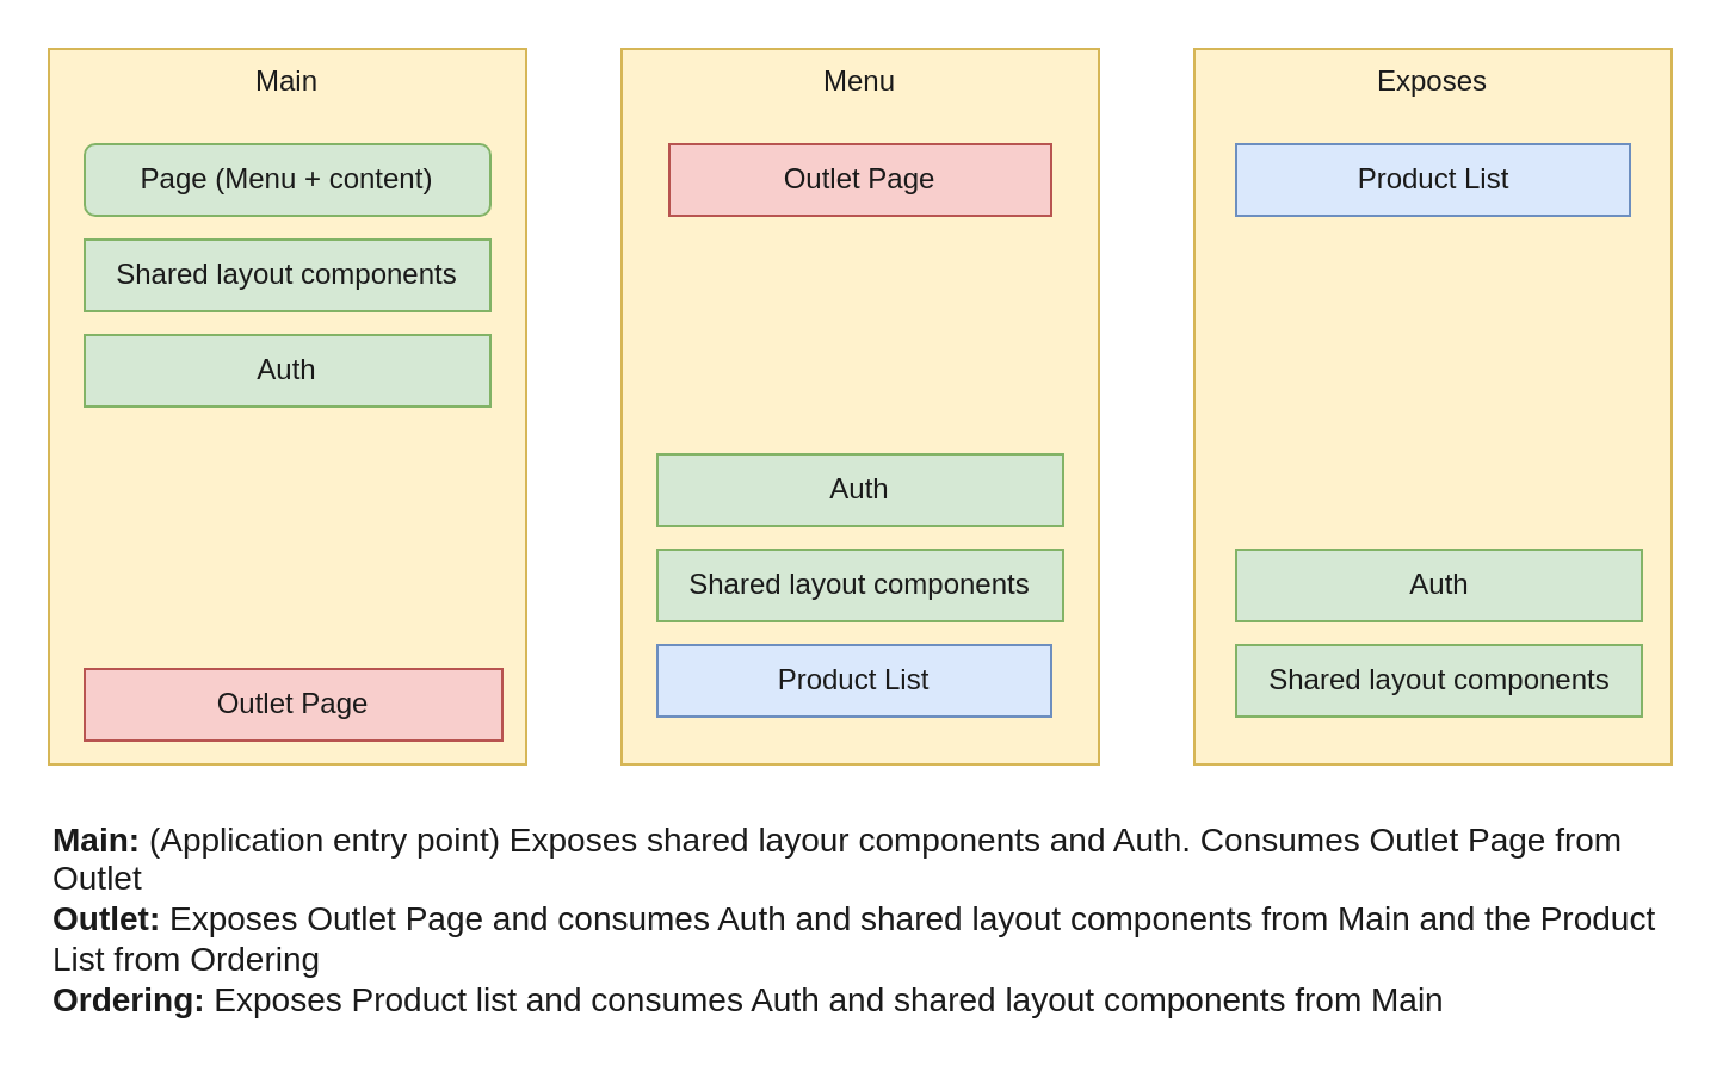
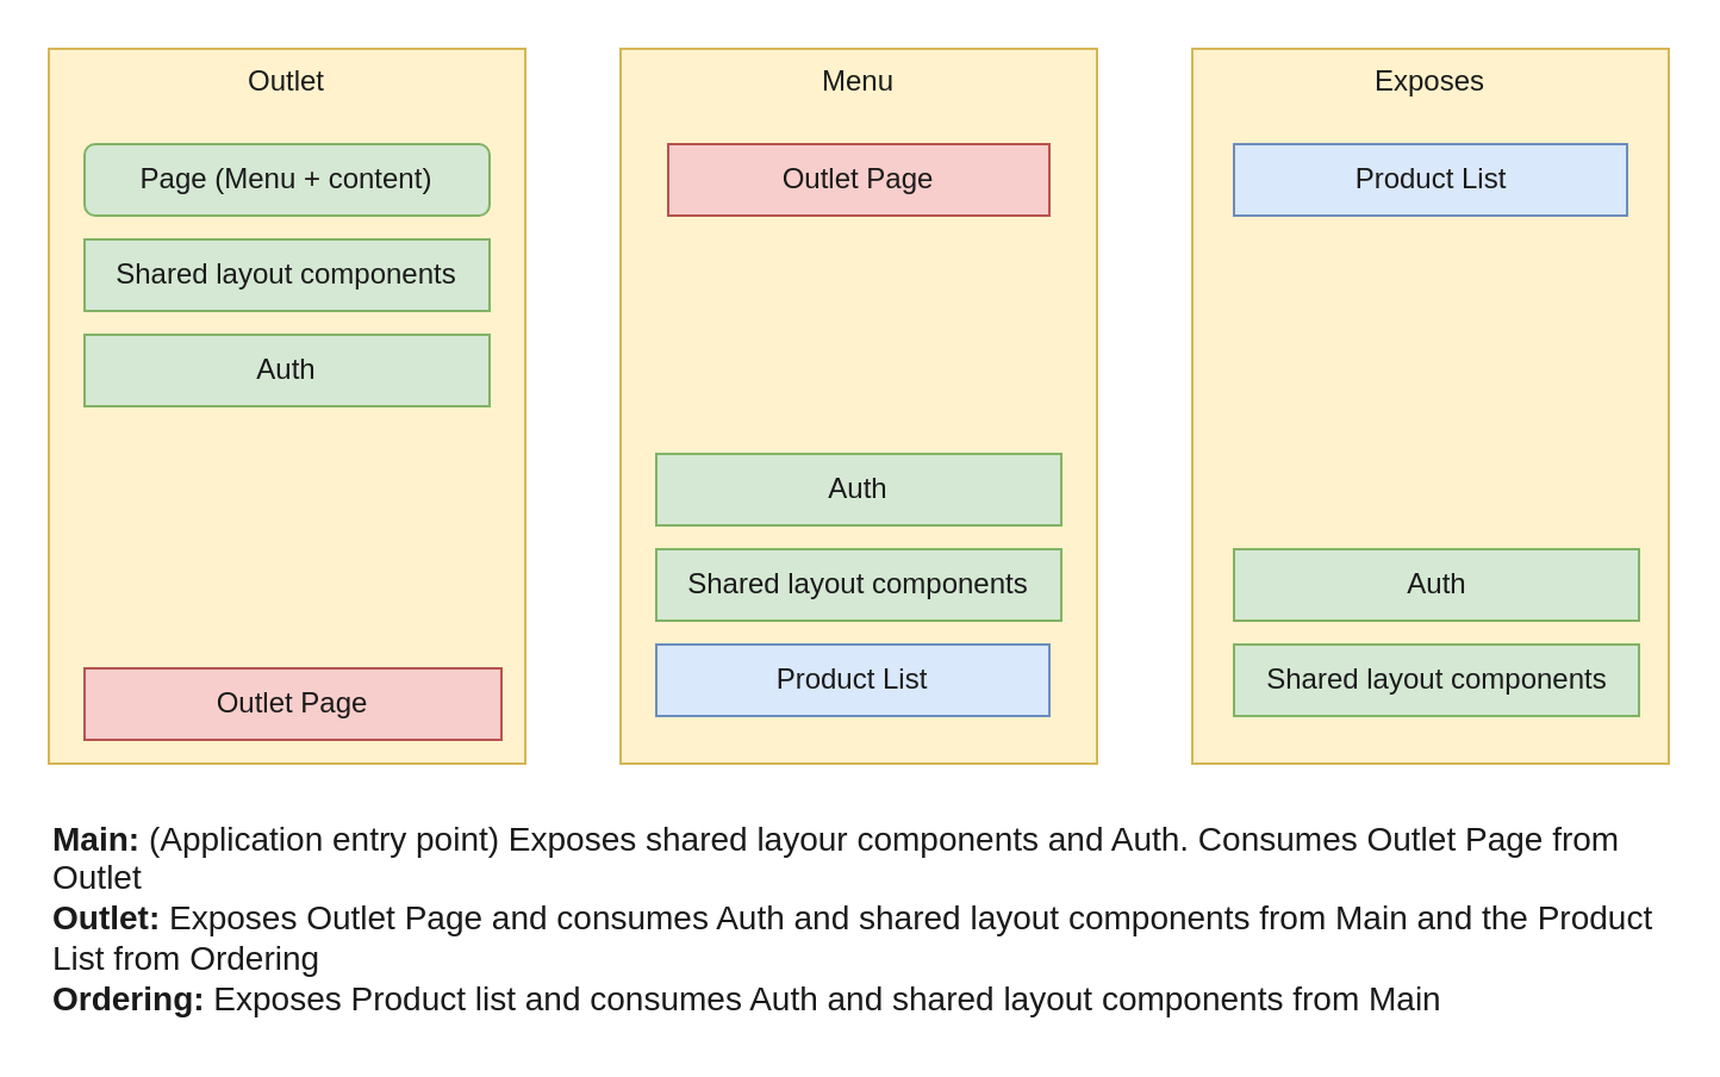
- <mxCell id="2" value="Main" style="rounded=0;whiteSpace=wrap;html=1;horizontal=1;verticalAlign=top;fillColor=#fff2cc;strokeColor=#d6b656;fontColor=#1A1A1A;" vertex="1" parent="1"><mxGeometry x="20" y="20" width="200" height="300" as="geometry" /></mxCell>
+ <mxCell id="2" value="Outlet" style="rounded=0;whiteSpace=wrap;html=1;horizontal=1;verticalAlign=top;fillColor=#fff2cc;strokeColor=#d6b656;fontColor=#1A1A1A;" vertex="1" parent="1"><mxGeometry x="20" y="20" width="200" height="300" as="geometry" /></mxCell>
